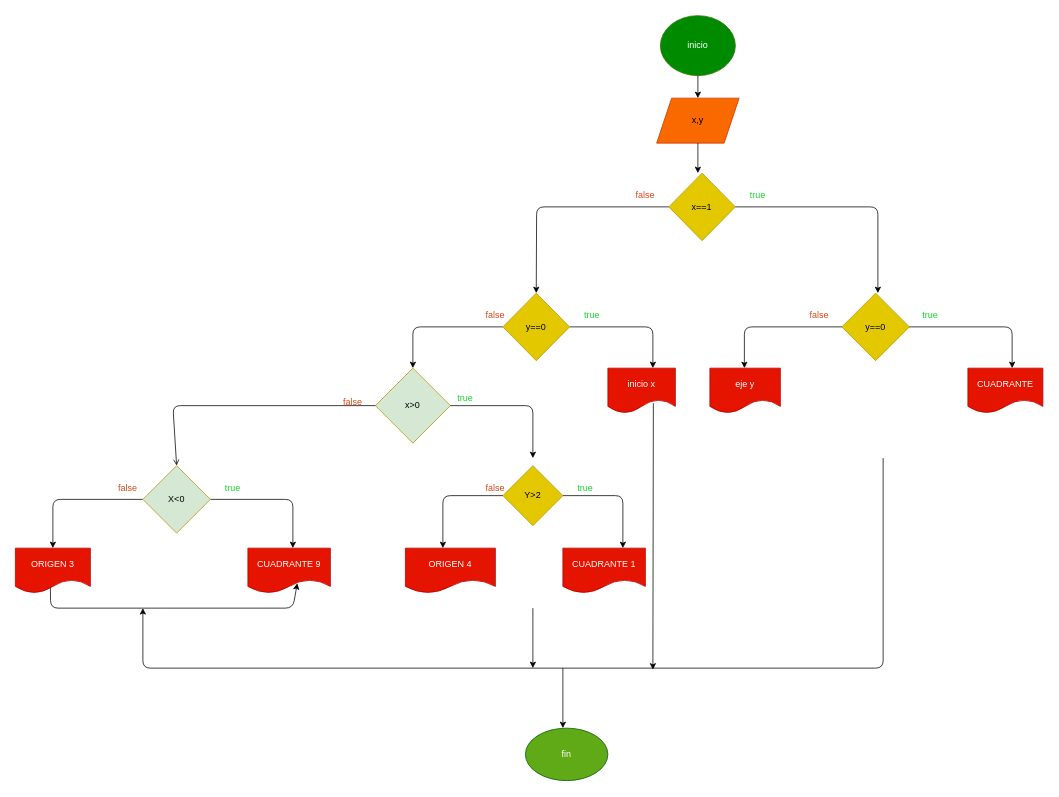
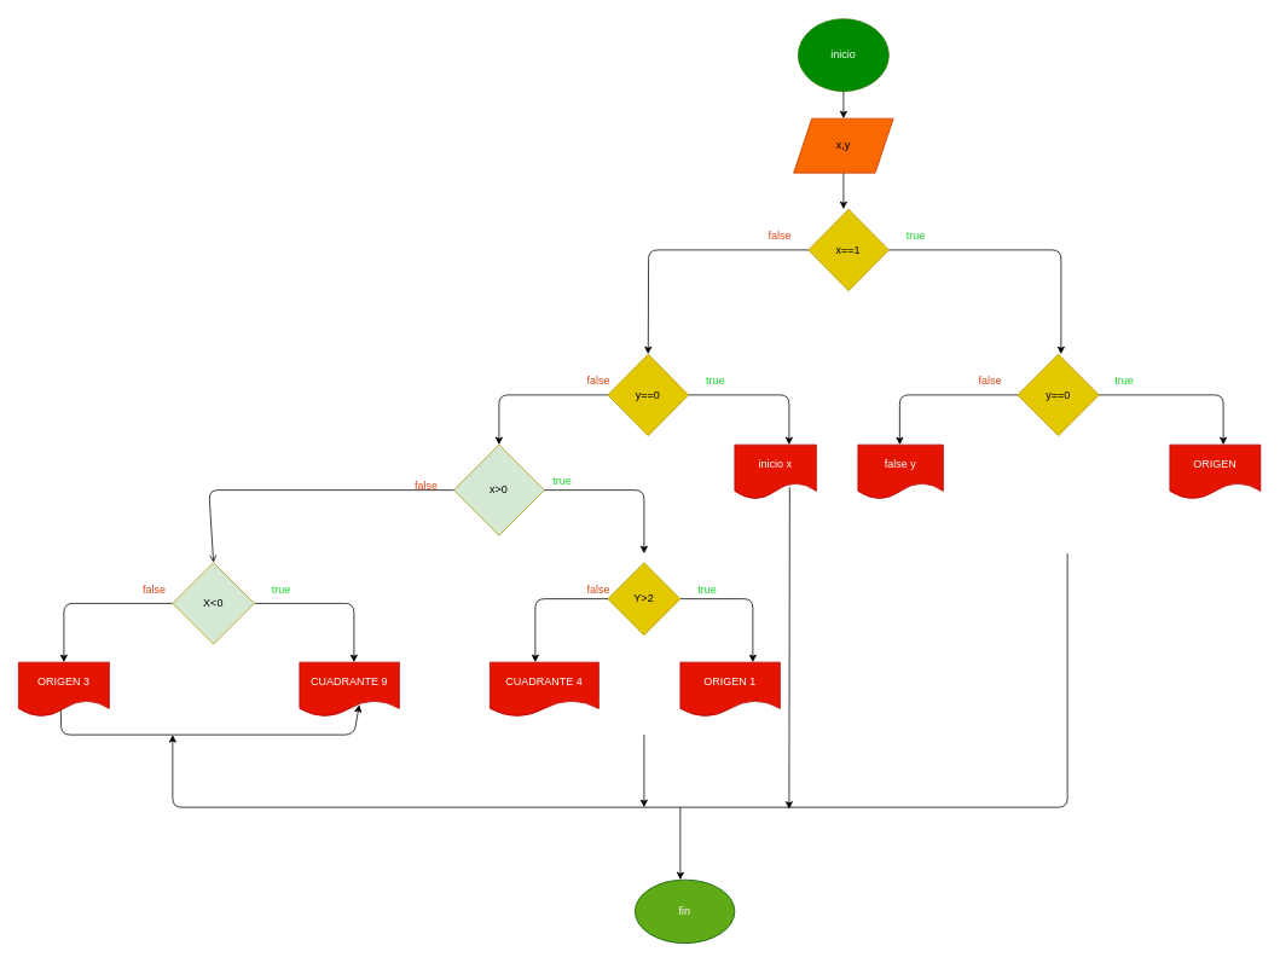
- <mxCell id="18" value="eje y" style="shape=document;whiteSpace=wrap;html=1;boundedLbl=1;fontColor=#ffffff;fillColor=#e51400;strokeColor=#B20000;" vertex="1" parent="1"><mxGeometry x="946" y="490" width="94" height="60" as="geometry" /></mxCell>
+ <mxCell id="18" value="false y" style="shape=document;whiteSpace=wrap;html=1;boundedLbl=1;fontColor=#ffffff;fillColor=#e51400;strokeColor=#B20000;" vertex="1" parent="1"><mxGeometry x="946" y="490" width="94" height="60" as="geometry" /></mxCell>
- <mxCell id="20" value="CUADRANTE" style="shape=document;whiteSpace=wrap;html=1;boundedLbl=1;fontColor=#ffffff;fillColor=#e51400;strokeColor=#B20000;" vertex="1" parent="1"><mxGeometry x="1290" y="490" width="100" height="60" as="geometry" /></mxCell>
+ <mxCell id="20" value="ORIGEN" style="shape=document;whiteSpace=wrap;html=1;boundedLbl=1;fontColor=#ffffff;fillColor=#e51400;strokeColor=#B20000;" vertex="1" parent="1"><mxGeometry x="1290" y="490" width="100" height="60" as="geometry" /></mxCell>
- <mxCell id="27" value="ORIGEN 4" style="shape=document;whiteSpace=wrap;html=1;boundedLbl=1;fontColor=#ffffff;fillColor=#e51400;strokeColor=#B20000;" vertex="1" parent="1"><mxGeometry x="540" y="730" width="120" height="60" as="geometry" /></mxCell>
+ <mxCell id="27" value="CUADRANTE 4" style="shape=document;whiteSpace=wrap;html=1;boundedLbl=1;fontColor=#ffffff;fillColor=#e51400;strokeColor=#B20000;" vertex="1" parent="1"><mxGeometry x="540" y="730" width="120" height="60" as="geometry" /></mxCell>
- <mxCell id="28" value="CUADRANTE 1" style="shape=document;whiteSpace=wrap;html=1;boundedLbl=1;fontColor=#ffffff;fillColor=#e51400;strokeColor=#B20000;" vertex="1" parent="1"><mxGeometry x="750" y="730" width="110" height="60" as="geometry" /></mxCell>
+ <mxCell id="28" value="ORIGEN 1" style="shape=document;whiteSpace=wrap;html=1;boundedLbl=1;fontColor=#ffffff;fillColor=#e51400;strokeColor=#B20000;" vertex="1" parent="1"><mxGeometry x="750" y="730" width="110" height="60" as="geometry" /></mxCell>
